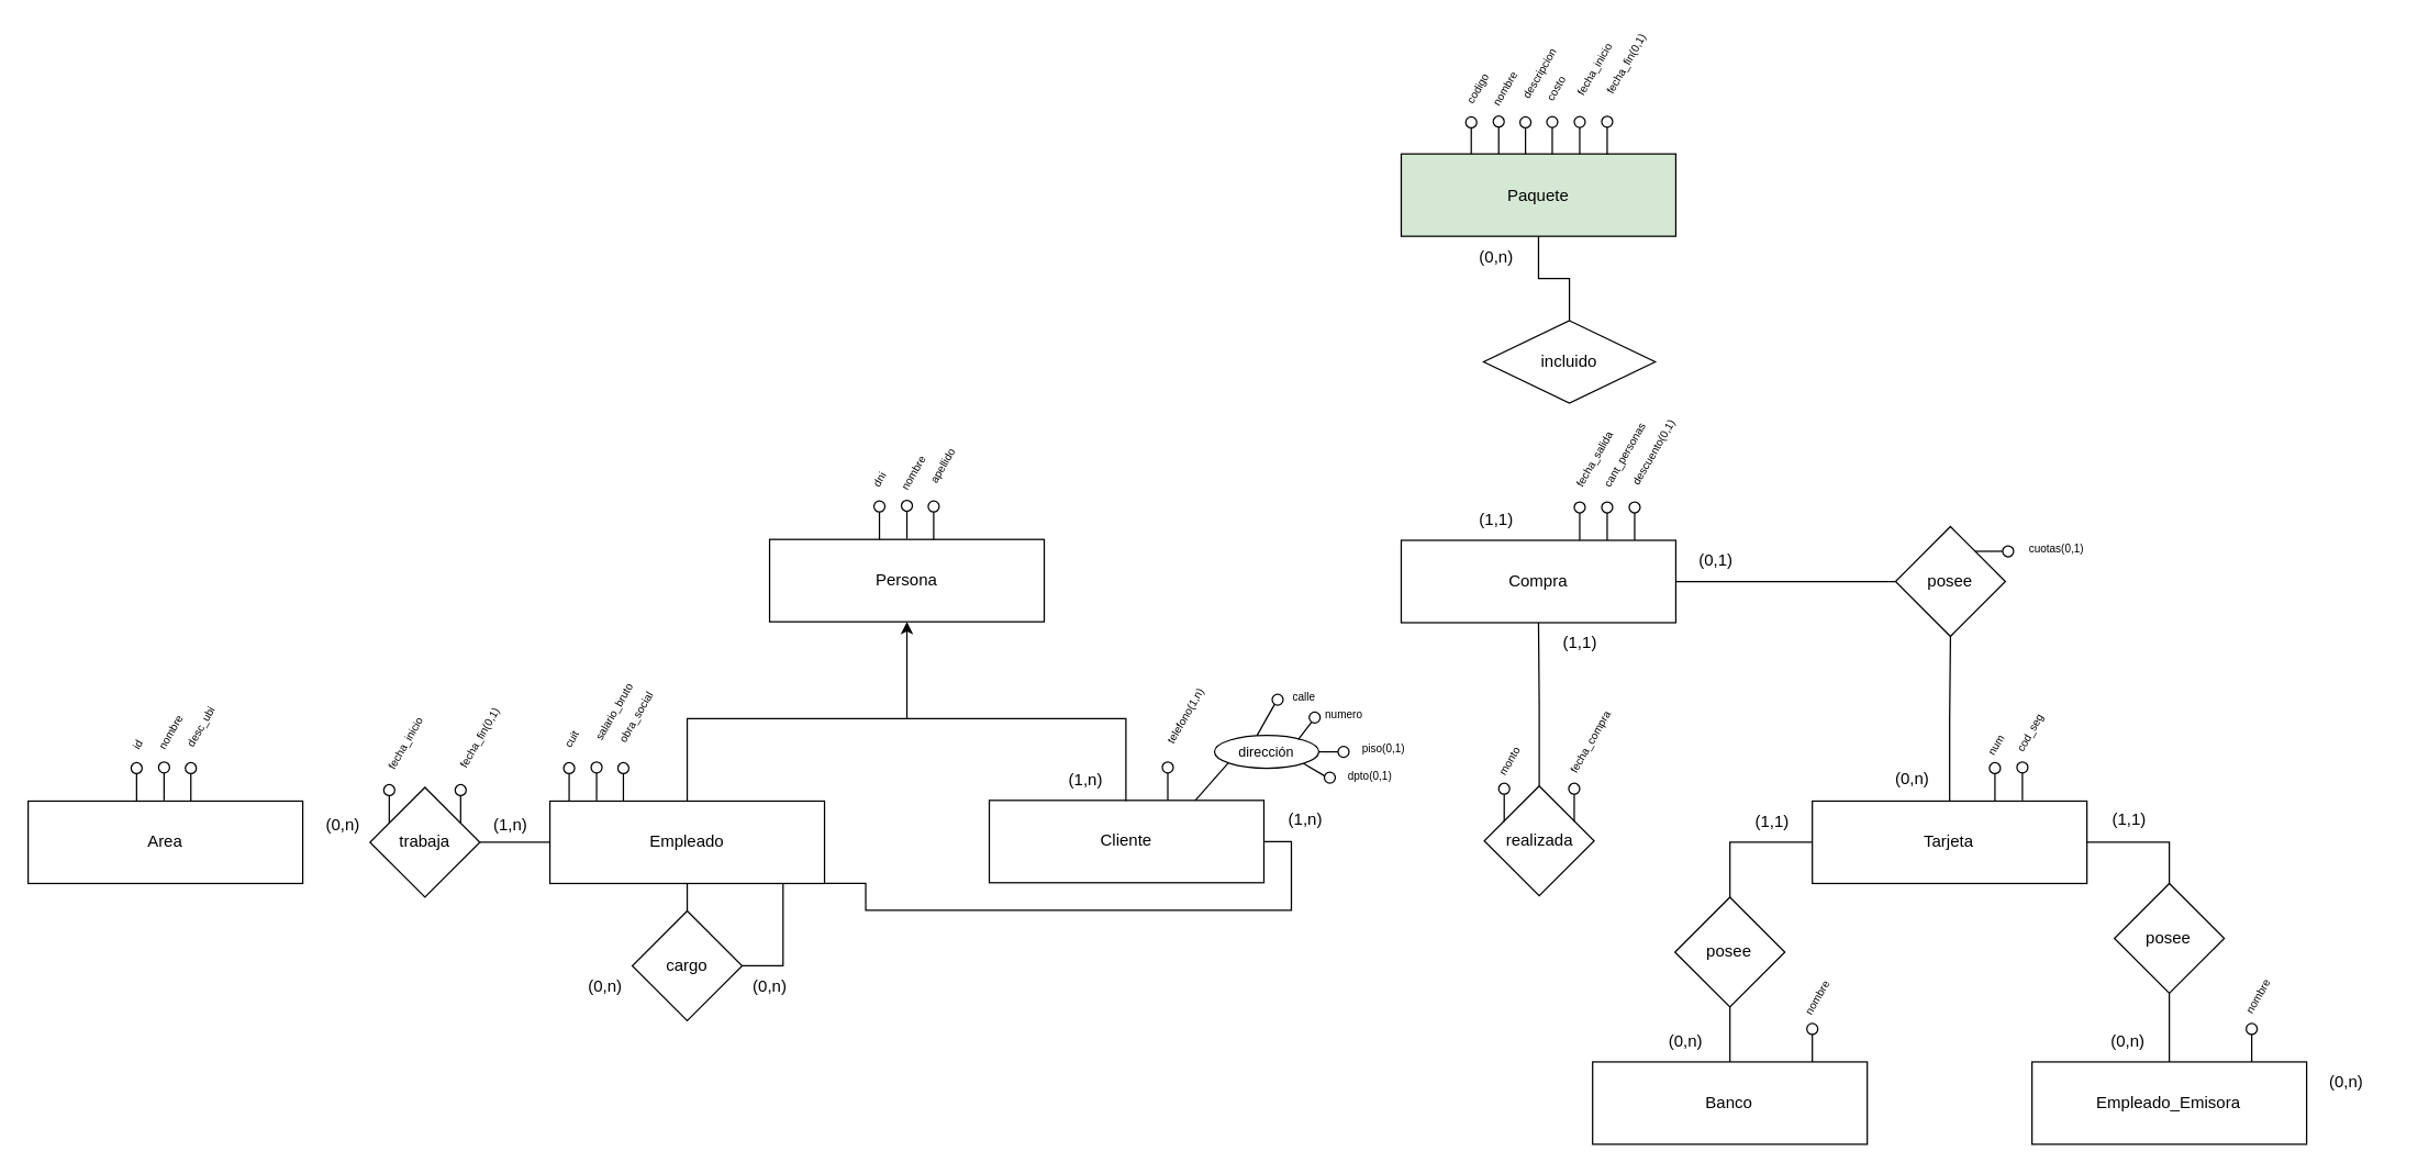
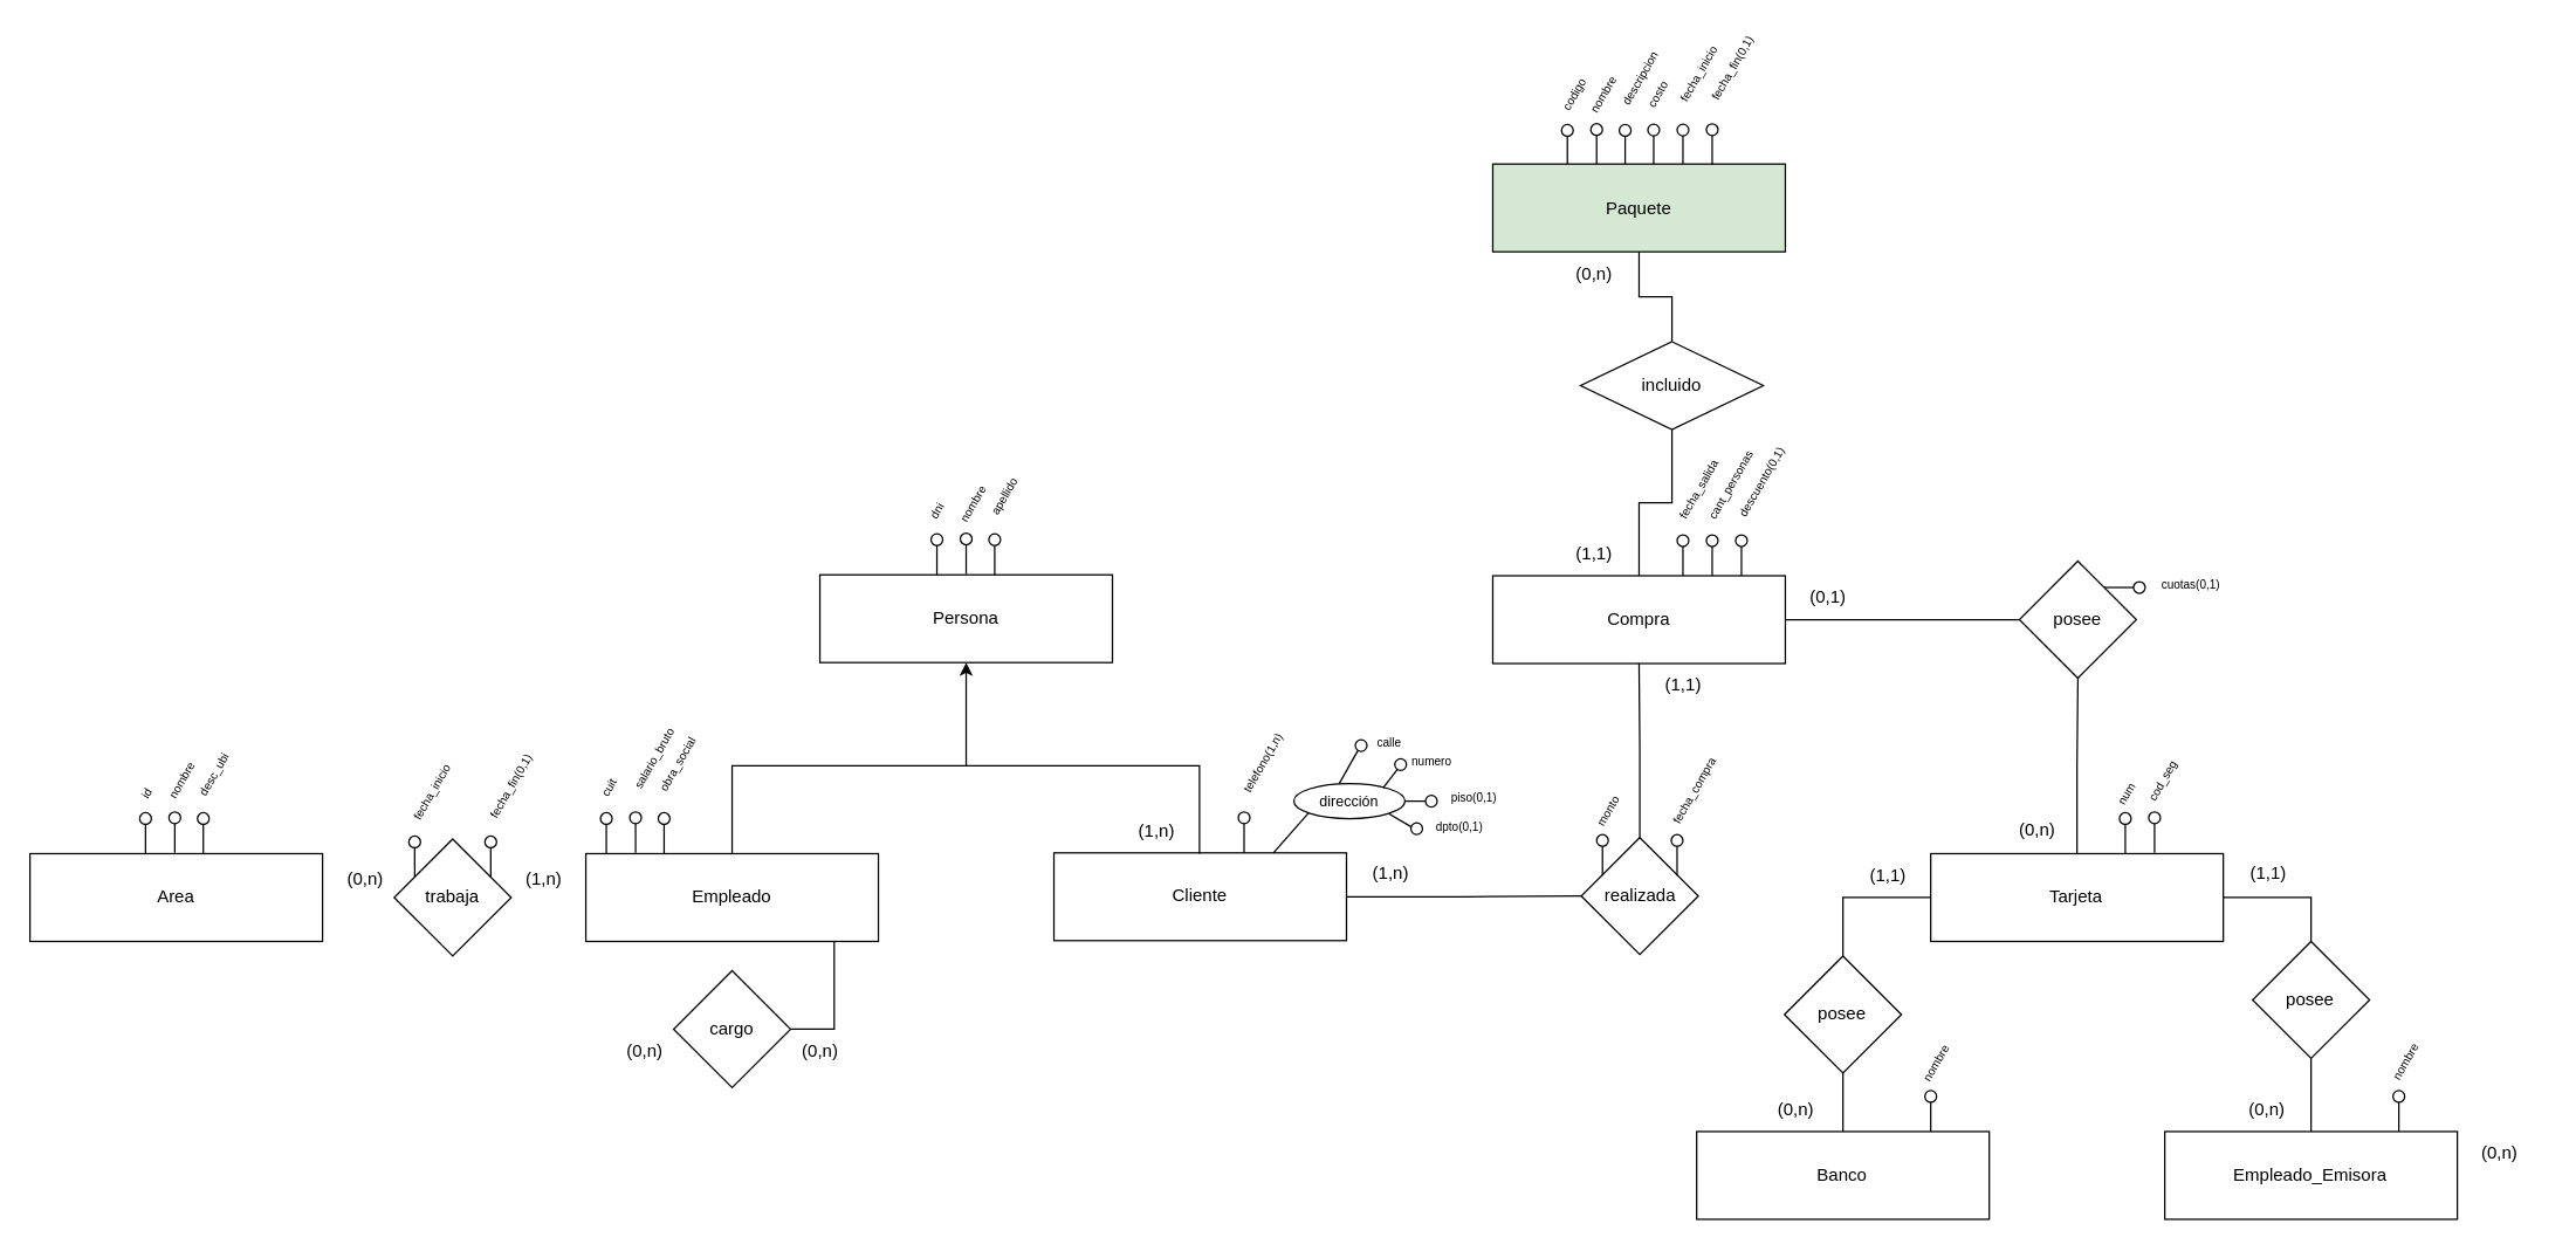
+ <mxCell id="74" style="edgeStyle=orthogonalEdgeStyle;rounded=0;orthogonalLoop=1;jettySize=auto;html=1;endArrow=none;startFill=0;entryX=0.5;entryY=0;entryDx=0;entryDy=0;exitX=0.5;exitY=1;exitDx=0;exitDy=0;" edge="1" parent="1" source="75" target="24"><mxGeometry relative="1" as="geometry"><mxPoint x="1120" y="252" as="sourcePoint" /></mxGeometry></mxCell>
- <mxCell id="131" style="edgeStyle=orthogonalEdgeStyle;rounded=0;orthogonalLoop=1;jettySize=auto;html=1;entryX=0;entryY=0.5;entryDx=0;entryDy=0;endArrow=none;startFill=0;" edge="1" parent="1" source="132" target="116"><mxGeometry relative="1" as="geometry" /></mxCell>
- <mxCell id="94" value="" style="edgeStyle=orthogonalEdgeStyle;rounded=0;orthogonalLoop=1;jettySize=auto;html=1;exitX=1;exitY=0.5;exitDx=0;exitDy=0;endArrow=none;startFill=0;" edge="1" parent="1" source="30" target="155"><mxGeometry relative="1" as="geometry"><mxPoint x="820" y="461" as="sourcePoint" /><mxPoint x="1079" y="282" as="targetPoint" /></mxGeometry></mxCell>
+ <mxCell id="94" value="" style="edgeStyle=orthogonalEdgeStyle;rounded=0;orthogonalLoop=1;jettySize=auto;html=1;entryX=0;entryY=0.5;entryDx=0;entryDy=0;exitX=1;exitY=0.5;exitDx=0;exitDy=0;endArrow=none;startFill=0;" edge="1" parent="1" source="30" target="95"><mxGeometry relative="1" as="geometry"><mxPoint x="820" y="461" as="sourcePoint" /><mxPoint x="1079" y="282" as="targetPoint" /></mxGeometry></mxCell>
